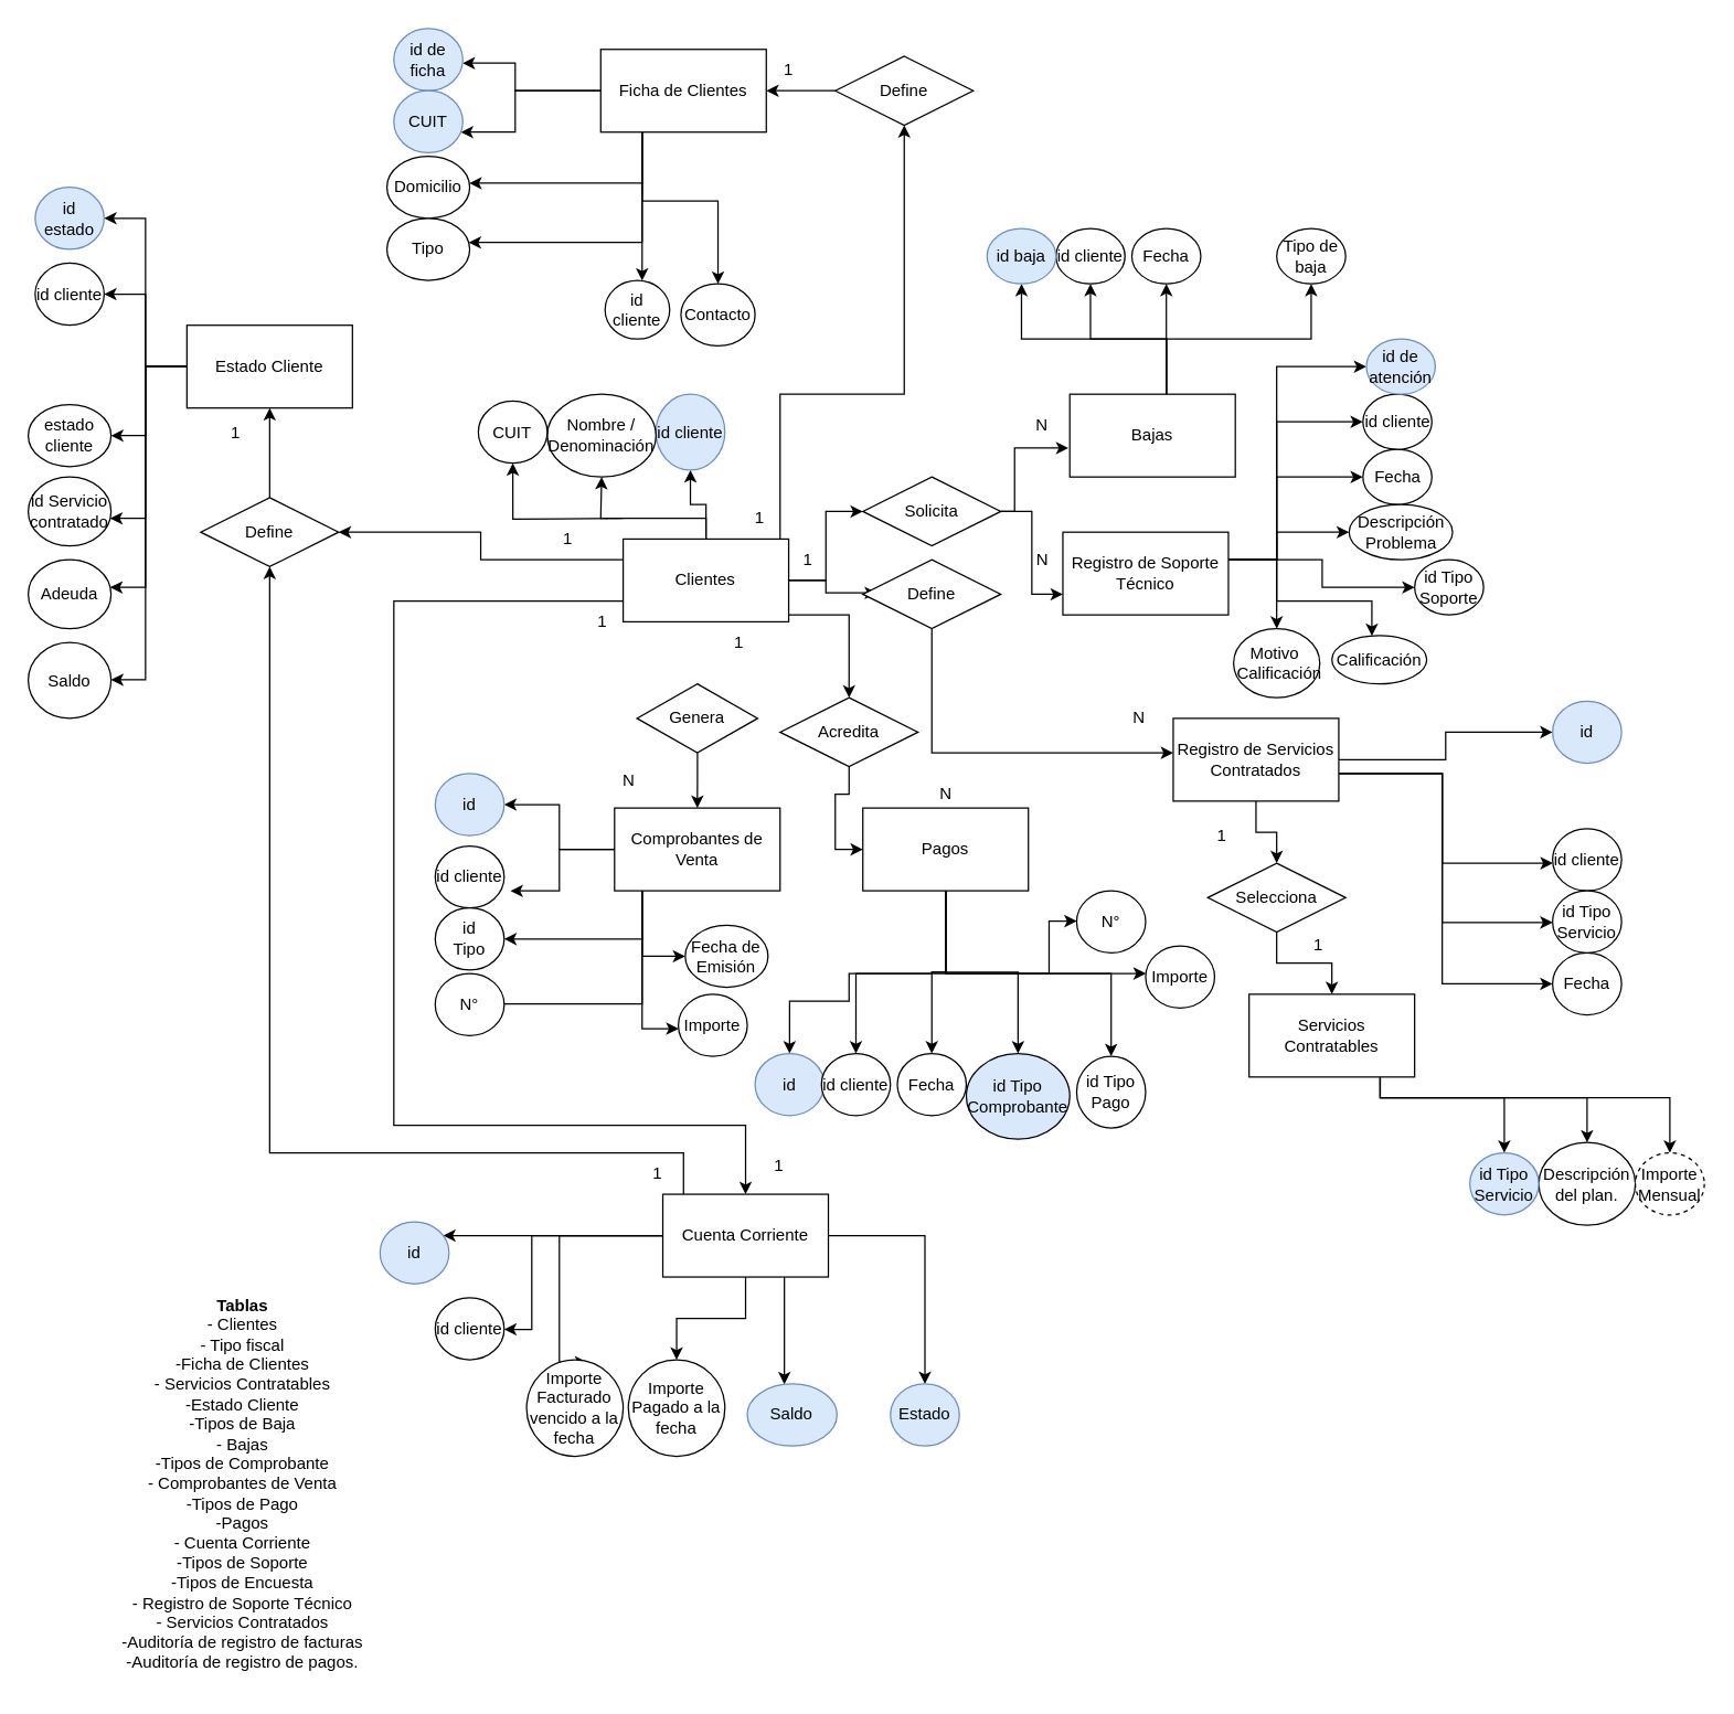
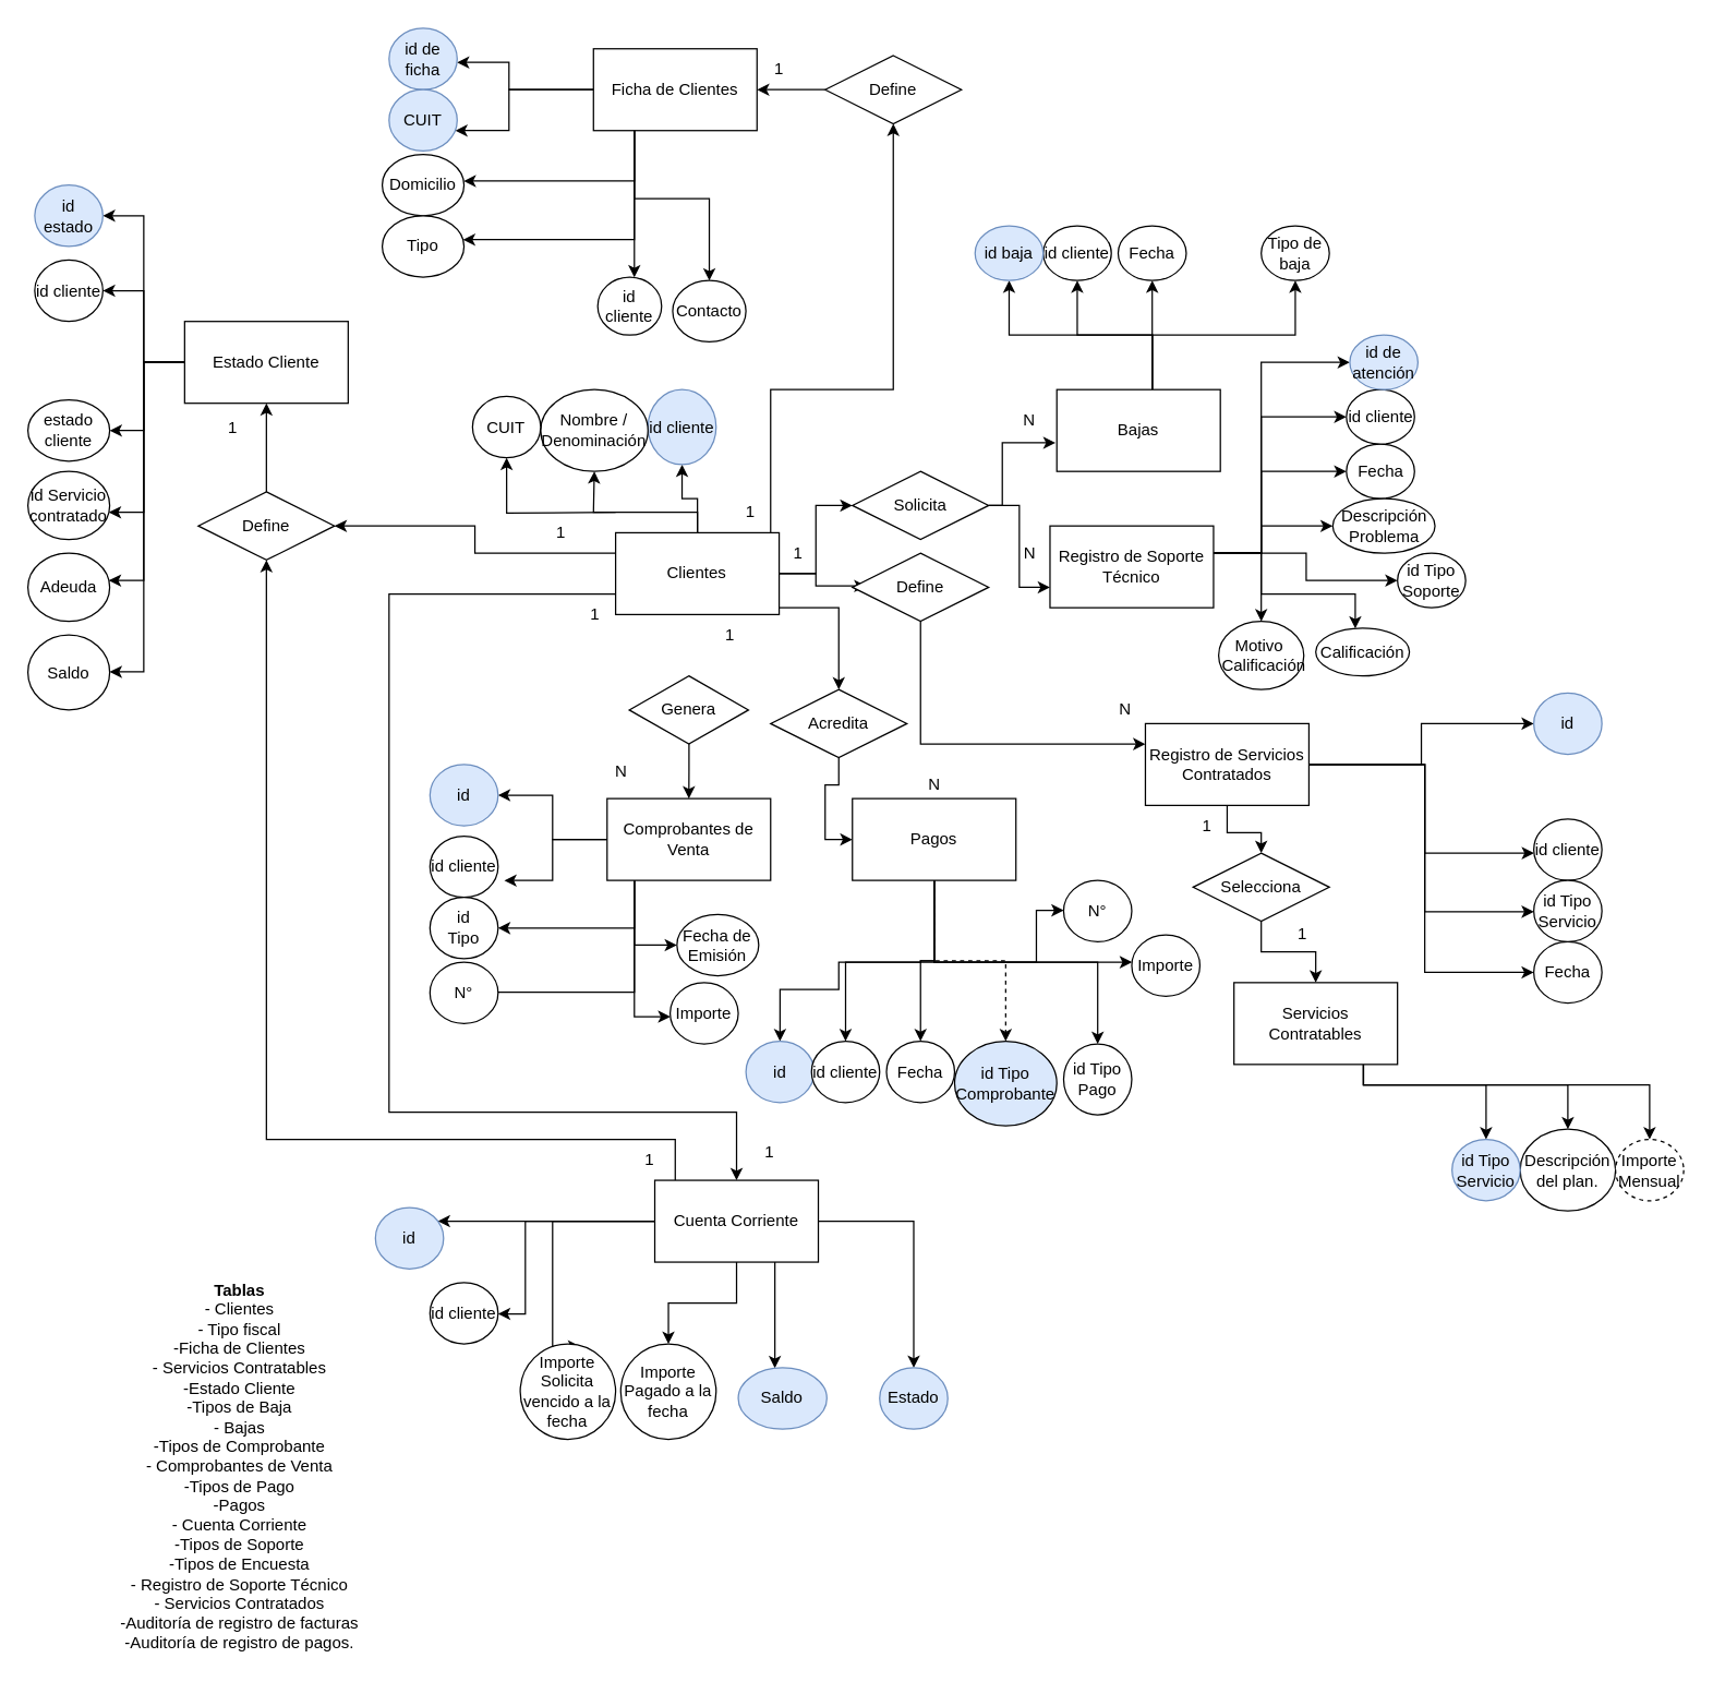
- <mxCell id="14" value="Registro de Servicios Contratados" style="rounded=0;whiteSpace=wrap;html=1;" vertex="1" parent="1"><mxGeometry x="850" y="520" width="120" height="60" as="geometry" /></mxCell>
+ <mxCell id="14" value="Registro de Servicios Contratados" style="rounded=0;whiteSpace=wrap;html=1;" vertex="1" parent="1"><mxGeometry x="840" y="530" width="120" height="60" as="geometry" /></mxCell>
- <mxCell id="29" style="edgeStyle=orthogonalEdgeStyle;rounded=0;orthogonalLoop=1;jettySize=auto;html=1;entryX=0.5;entryY=0;entryDx=0;entryDy=0;" edge="1" parent="1" source="34" target="145"><mxGeometry relative="1" as="geometry" /></mxCell>
+ <mxCell id="29" style="edgeStyle=orthogonalEdgeStyle;rounded=0;orthogonalLoop=1;jettySize=auto;html=1;entryX=0.5;entryY=0;entryDx=0;entryDy=0;dashed=1;" edge="1" parent="1" source="34" target="145"><mxGeometry relative="1" as="geometry" /></mxCell>
- <mxCell id="84" value="Importe Facturado vencido a la fecha" style="ellipse;whiteSpace=wrap;html=1;" vertex="1" parent="1"><mxGeometry x="381.25" y="985" width="70" height="70" as="geometry" /></mxCell>
+ <mxCell id="84" value="Importe Solicita vencido a la fecha" style="ellipse;whiteSpace=wrap;html=1;" vertex="1" parent="1"><mxGeometry x="381.25" y="985" width="70" height="70" as="geometry" /></mxCell>
